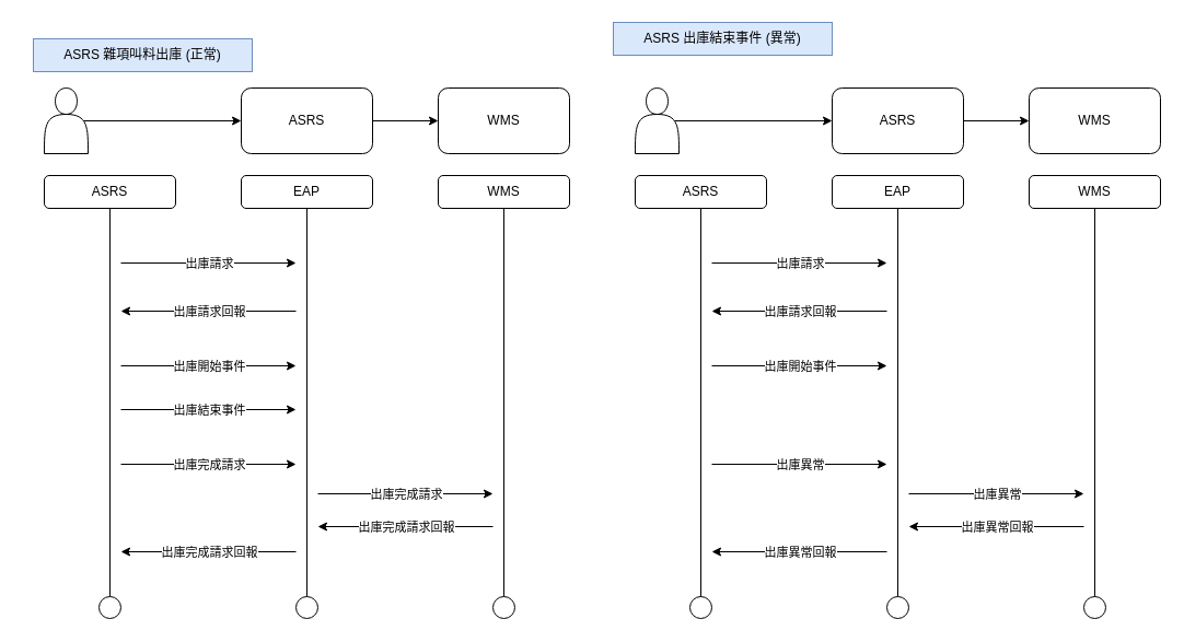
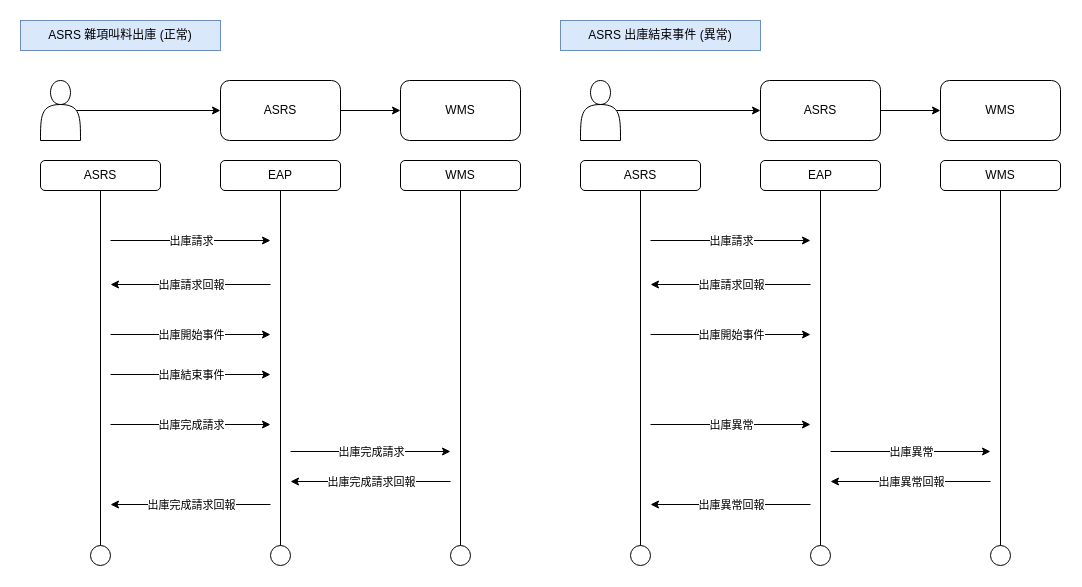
- <mxCell id="8" value="ASRS 雜項叫料出庫 (正常)" style="rounded=0;whiteSpace=wrap;html=1;fillColor=#dae8fc;strokeColor=#6c8ebf;" vertex="1" parent="2"><mxGeometry x="10" y="15" width="200" height="30" as="geometry" /></mxCell>
+ <mxCell id="8" value="ASRS 雜項叫料出庫 (正常)" style="rounded=0;whiteSpace=wrap;html=1;fillColor=#dae8fc;strokeColor=#6c8ebf;" vertex="1" parent="2"><mxGeometry width="200" height="30" as="geometry" /></mxCell>
